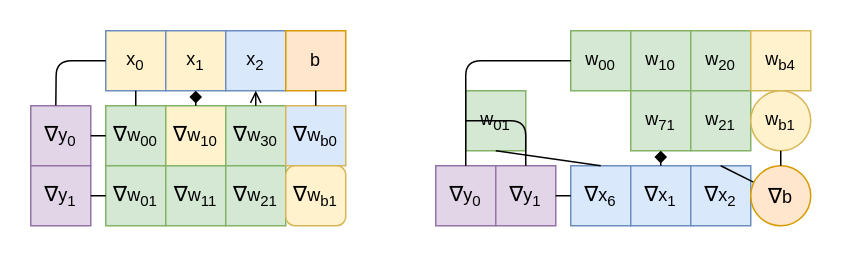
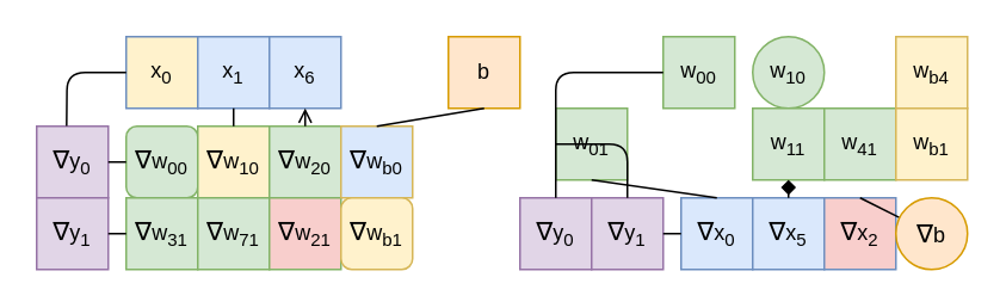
- <mxCell id="3" value="x&lt;sub&gt;1&lt;/sub&gt;" style="rounded=0;whiteSpace=wrap;html=1;fillColor=#fff2cc;strokeColor=#6c8ebf;" parent="1" vertex="1"><mxGeometry x="110" y="20" width="40" height="40" as="geometry" /></mxCell>
+ <mxCell id="3" value="x&lt;sub&gt;1&lt;/sub&gt;" style="rounded=0;whiteSpace=wrap;html=1;fillColor=#dae8fc;strokeColor=#6c8ebf;" parent="1" vertex="1"><mxGeometry x="110" y="20" width="40" height="40" as="geometry" /></mxCell>
- <mxCell id="4" value="x&lt;sub&gt;2&lt;/sub&gt;" style="rounded=0;whiteSpace=wrap;html=1;fillColor=#dae8fc;strokeColor=#6c8ebf;" parent="1" vertex="1"><mxGeometry x="150" y="20" width="40" height="40" as="geometry" /></mxCell>
+ <mxCell id="4" value="x&lt;sub&gt;6&lt;/sub&gt;" style="rounded=0;whiteSpace=wrap;html=1;fillColor=#dae8fc;strokeColor=#6c8ebf;" parent="1" vertex="1"><mxGeometry x="150" y="20" width="40" height="40" as="geometry" /></mxCell>
- <mxCell id="36" value="b" style="rounded=0;whiteSpace=wrap;html=1;fillColor=#ffe6cc;strokeColor=#d79b00;" vertex="1" parent="1"><mxGeometry x="190" y="20" width="40" height="40" as="geometry" /></mxCell>
+ <mxCell id="36" value="b" style="rounded=0;whiteSpace=wrap;html=1;fillColor=#ffe6cc;strokeColor=#d79b00;" vertex="1" parent="1"><mxGeometry x="250" y="20" width="40" height="40" as="geometry" /></mxCell>
- <mxCell id="21" value="w&lt;sub&gt;00&lt;/sub&gt;" style="whiteSpace=wrap;html=1;aspect=fixed;fillColor=#d5e8d4;strokeColor=#82b366;" parent="1" vertex="1"><mxGeometry x="380" y="20" width="40" height="40" as="geometry" /></mxCell>
+ <mxCell id="21" value="w&lt;sub&gt;00&lt;/sub&gt;" style="whiteSpace=wrap;html=1;aspect=fixed;fillColor=#d5e8d4;strokeColor=#82b366;" parent="1" vertex="1"><mxGeometry x="370" y="20" width="40" height="40" as="geometry" /></mxCell>
- <mxCell id="22" value="w&lt;sub&gt;10&lt;/sub&gt;" style="whiteSpace=wrap;html=1;aspect=fixed;fillColor=#d5e8d4;strokeColor=#82b366;" parent="1" vertex="1"><mxGeometry x="420" y="20" width="40" height="40" as="geometry" /></mxCell>
+ <mxCell id="22" value="w&lt;sub&gt;10&lt;/sub&gt;" style="ellipse;whiteSpace=wrap;html=1;aspect=fixed;fillColor=#d5e8d4;strokeColor=#82b366;" parent="1" vertex="1"><mxGeometry x="420" y="20" width="40" height="40" as="geometry" /></mxCell>
- <mxCell id="23" value="w&lt;sub&gt;20&lt;/sub&gt;" style="whiteSpace=wrap;html=1;aspect=fixed;fillColor=#d5e8d4;strokeColor=#82b366;" parent="1" vertex="1"><mxGeometry x="460" y="20" width="40" height="40" as="geometry" /></mxCell>
- <mxCell id="15" value="" style="endArrow=none;html=1;entryX=0.5;entryY=1;entryDx=0;entryDy=0;exitX=0.5;exitY=0;exitDx=0;exitDy=0;" parent="1" source="5" target="2" edge="1"><mxGeometry width="50" height="50" relative="1" as="geometry"><mxPoint x="20" y="220" as="sourcePoint" /><mxPoint x="70" y="170" as="targetPoint" /></mxGeometry></mxCell>
- <mxCell id="16" value="" style="endArrow=diamond;html=1;entryX=0.5;entryY=1;entryDx=0;entryDy=0;exitX=0.5;exitY=0;exitDx=0;exitDy=0;" parent="1" source="6" target="3" edge="1"><mxGeometry width="50" height="50" relative="1" as="geometry"><mxPoint x="20" y="220" as="sourcePoint" /><mxPoint x="70" y="170" as="targetPoint" /></mxGeometry></mxCell>
+ <mxCell id="16" value="" style="endArrow=none;html=1;entryX=0.5;entryY=1;entryDx=0;entryDy=0;exitX=0.5;exitY=0;exitDx=0;exitDy=0;" parent="1" source="6" target="3" edge="1"><mxGeometry width="50" height="50" relative="1" as="geometry"><mxPoint x="20" y="220" as="sourcePoint" /><mxPoint x="70" y="170" as="targetPoint" /></mxGeometry></mxCell>
- <mxCell id="25" value="w&lt;sub&gt;71&lt;/sub&gt;" style="whiteSpace=wrap;html=1;aspect=fixed;fillColor=#d5e8d4;strokeColor=#82b366;" parent="1" vertex="1"><mxGeometry x="420" y="60" width="40" height="40" as="geometry" /></mxCell>
+ <mxCell id="25" value="w&lt;sub&gt;11&lt;/sub&gt;" style="whiteSpace=wrap;html=1;aspect=fixed;fillColor=#d5e8d4;strokeColor=#82b366;" parent="1" vertex="1"><mxGeometry x="420" y="60" width="40" height="40" as="geometry" /></mxCell>
- <mxCell id="26" value="w&lt;sub&gt;21&lt;/sub&gt;" style="whiteSpace=wrap;html=1;aspect=fixed;fillColor=#d5e8d4;strokeColor=#82b366;" parent="1" vertex="1"><mxGeometry x="460" y="60" width="40" height="40" as="geometry" /></mxCell>
+ <mxCell id="26" value="w&lt;sub&gt;41&lt;/sub&gt;" style="whiteSpace=wrap;html=1;aspect=fixed;fillColor=#d5e8d4;strokeColor=#82b366;" parent="1" vertex="1"><mxGeometry x="460" y="60" width="40" height="40" as="geometry" /></mxCell>
- <mxCell id="42" value="w&lt;sub&gt;b1&lt;/sub&gt;" style="ellipse;whiteSpace=wrap;html=1;aspect=fixed;fillColor=#fff2cc;strokeColor=#d6b656;" vertex="1" parent="1"><mxGeometry x="500" y="60" width="40" height="40" as="geometry" /></mxCell>
+ <mxCell id="42" value="w&lt;sub&gt;b1&lt;/sub&gt;" style="whiteSpace=wrap;html=1;aspect=fixed;fillColor=#fff2cc;strokeColor=#d6b656;" vertex="1" parent="1"><mxGeometry x="500" y="60" width="40" height="40" as="geometry" /></mxCell>
- <mxCell id="5" value="&lt;font style=&quot;font-size: 14px&quot;&gt;∇&lt;/font&gt;w&lt;sub&gt;00&lt;/sub&gt;" style="whiteSpace=wrap;html=1;aspect=fixed;fillColor=#d5e8d4;strokeColor=#82b366;" parent="1" vertex="1"><mxGeometry x="70" y="70" width="40" height="40" as="geometry" /></mxCell>
+ <mxCell id="5" value="&lt;font style=&quot;font-size: 14px&quot;&gt;∇&lt;/font&gt;w&lt;sub&gt;00&lt;/sub&gt;" style="whiteSpace=wrap;html=1;aspect=fixed;fillColor=#d5e8d4;strokeColor=#82b366;rounded=1;" parent="1" vertex="1"><mxGeometry x="70" y="70" width="40" height="40" as="geometry" /></mxCell>
- <mxCell id="7" value="&lt;font style=&quot;font-size: 14px&quot;&gt;∇&lt;/font&gt;w&lt;sub&gt;30&lt;/sub&gt;" style="whiteSpace=wrap;html=1;aspect=fixed;fillColor=#d5e8d4;strokeColor=#82b366;" parent="1" vertex="1"><mxGeometry x="150" y="70" width="40" height="40" as="geometry" /></mxCell>
+ <mxCell id="7" value="&lt;font style=&quot;font-size: 14px&quot;&gt;∇&lt;/font&gt;w&lt;sub&gt;20&lt;/sub&gt;" style="whiteSpace=wrap;html=1;aspect=fixed;fillColor=#d5e8d4;strokeColor=#82b366;" parent="1" vertex="1"><mxGeometry x="150" y="70" width="40" height="40" as="geometry" /></mxCell>
- <mxCell id="43" value="" style="endArrow=none;html=1;entryX=0.5;entryY=1;entryDx=0;entryDy=0;exitX=0.5;exitY=0;exitDx=0;exitDy=0;" edge="1" parent="1" source="40" target="42"><mxGeometry width="50" height="50" relative="1" as="geometry"><mxPoint x="100" y="260" as="sourcePoint" /><mxPoint x="150" y="210" as="targetPoint" /></mxGeometry></mxCell>
- <mxCell id="8" value="&lt;font style=&quot;font-size: 14px&quot;&gt;∇&lt;/font&gt;w&lt;sub&gt;01&lt;/sub&gt;" style="whiteSpace=wrap;html=1;aspect=fixed;fillColor=#d5e8d4;strokeColor=#82b366;" parent="1" vertex="1"><mxGeometry x="70" y="110" width="40" height="40" as="geometry" /></mxCell>
+ <mxCell id="8" value="&lt;font style=&quot;font-size: 14px&quot;&gt;∇&lt;/font&gt;w&lt;sub&gt;31&lt;/sub&gt;" style="whiteSpace=wrap;html=1;aspect=fixed;fillColor=#d5e8d4;strokeColor=#82b366;" parent="1" vertex="1"><mxGeometry x="70" y="110" width="40" height="40" as="geometry" /></mxCell>
- <mxCell id="9" value="&lt;font style=&quot;font-size: 14px&quot;&gt;∇&lt;/font&gt;w&lt;sub&gt;11&lt;/sub&gt;" style="whiteSpace=wrap;html=1;aspect=fixed;fillColor=#d5e8d4;strokeColor=#82b366;" parent="1" vertex="1"><mxGeometry x="110" y="110" width="40" height="40" as="geometry" /></mxCell>
+ <mxCell id="9" value="&lt;font style=&quot;font-size: 14px&quot;&gt;∇&lt;/font&gt;w&lt;sub&gt;71&lt;/sub&gt;" style="whiteSpace=wrap;html=1;aspect=fixed;fillColor=#d5e8d4;strokeColor=#82b366;" parent="1" vertex="1"><mxGeometry x="110" y="110" width="40" height="40" as="geometry" /></mxCell>
- <mxCell id="10" value="&lt;font style=&quot;font-size: 14px&quot;&gt;∇&lt;/font&gt;w&lt;sub&gt;21&lt;/sub&gt;" style="whiteSpace=wrap;html=1;aspect=fixed;fillColor=#d5e8d4;strokeColor=#82b366;" parent="1" vertex="1"><mxGeometry x="150" y="110" width="40" height="40" as="geometry" /></mxCell>
+ <mxCell id="10" value="&lt;font style=&quot;font-size: 14px&quot;&gt;∇&lt;/font&gt;w&lt;sub&gt;21&lt;/sub&gt;" style="whiteSpace=wrap;html=1;aspect=fixed;fillColor=#f8cecc;strokeColor=#82b366;" parent="1" vertex="1"><mxGeometry x="150" y="110" width="40" height="40" as="geometry" /></mxCell>
- <mxCell id="18" value="&lt;font style=&quot;font-size: 14px&quot;&gt;∇&lt;/font&gt;x&lt;sub&gt;6&lt;/sub&gt;" style="rounded=0;whiteSpace=wrap;html=1;fillColor=#dae8fc;strokeColor=#6c8ebf;" parent="1" vertex="1"><mxGeometry x="380" y="110" width="40" height="40" as="geometry" /></mxCell>
+ <mxCell id="18" value="&lt;font style=&quot;font-size: 14px&quot;&gt;∇&lt;/font&gt;x&lt;sub&gt;0&lt;/sub&gt;" style="rounded=0;whiteSpace=wrap;html=1;fillColor=#dae8fc;strokeColor=#6c8ebf;" parent="1" vertex="1"><mxGeometry x="380" y="110" width="40" height="40" as="geometry" /></mxCell>
- <mxCell id="19" value="&lt;font style=&quot;font-size: 14px&quot;&gt;∇&lt;/font&gt;x&lt;sub&gt;1&lt;/sub&gt;" style="rounded=0;whiteSpace=wrap;html=1;fillColor=#dae8fc;strokeColor=#6c8ebf;" parent="1" vertex="1"><mxGeometry x="420" y="110" width="40" height="40" as="geometry" /></mxCell>
+ <mxCell id="19" value="&lt;font style=&quot;font-size: 14px&quot;&gt;∇&lt;/font&gt;x&lt;sub&gt;5&lt;/sub&gt;" style="rounded=0;whiteSpace=wrap;html=1;fillColor=#dae8fc;strokeColor=#6c8ebf;" parent="1" vertex="1"><mxGeometry x="420" y="110" width="40" height="40" as="geometry" /></mxCell>
- <mxCell id="20" value="&lt;font style=&quot;font-size: 14px&quot;&gt;∇&lt;/font&gt;x&lt;sub&gt;2&lt;/sub&gt;" style="rounded=0;whiteSpace=wrap;html=1;fillColor=#dae8fc;strokeColor=#6c8ebf;" parent="1" vertex="1"><mxGeometry x="460" y="110" width="40" height="40" as="geometry" /></mxCell>
+ <mxCell id="20" value="&lt;font style=&quot;font-size: 14px&quot;&gt;∇&lt;/font&gt;x&lt;sub&gt;2&lt;/sub&gt;" style="rounded=0;whiteSpace=wrap;html=1;fillColor=#f8cecc;strokeColor=#6c8ebf;" parent="1" vertex="1"><mxGeometry x="460" y="110" width="40" height="40" as="geometry" /></mxCell>
